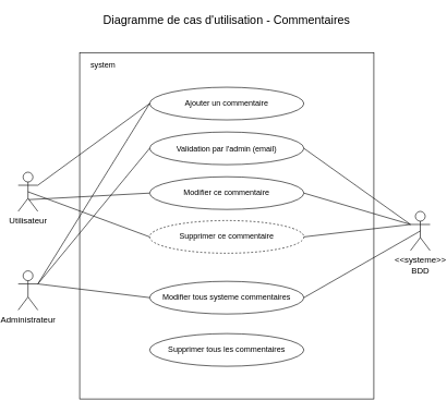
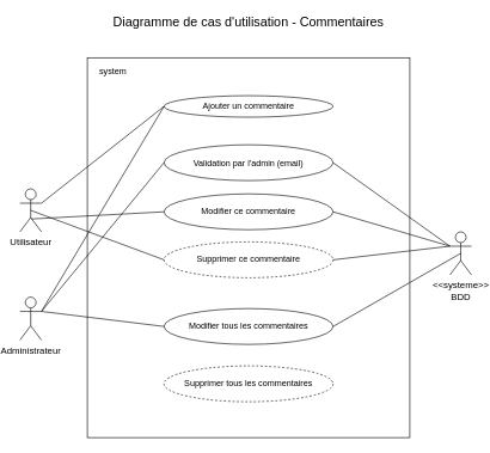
- <mxCell id="8" value="Ajouter un commentaire" style="ellipse;whiteSpace=wrap;html=1;" parent="1" vertex="1"><mxGeometry x="221" y="133" width="236" height="50" as="geometry" /></mxCell>
+ <mxCell id="8" value="Ajouter un commentaire" style="ellipse;whiteSpace=wrap;html=1;" parent="1" vertex="1"><mxGeometry x="221" y="133" width="236" height="30" as="geometry" /></mxCell>
- <mxCell id="11" value="Modifier tous systeme commentaires" style="ellipse;whiteSpace=wrap;html=1;" parent="1" vertex="1"><mxGeometry x="221" y="430" width="236" height="50" as="geometry" /></mxCell>
+ <mxCell id="11" value="Modifier tous les commentaires" style="ellipse;whiteSpace=wrap;html=1;" parent="1" vertex="1"><mxGeometry x="221" y="430" width="236" height="50" as="geometry" /></mxCell>
- <mxCell id="12" value="Supprimer tous les commentaires" style="ellipse;whiteSpace=wrap;html=1;" parent="1" vertex="1"><mxGeometry x="221" y="510" width="236" height="50" as="geometry" /></mxCell>
+ <mxCell id="12" value="Supprimer tous les commentaires" style="ellipse;whiteSpace=wrap;html=1;dashed=1;" parent="1" vertex="1"><mxGeometry x="221" y="510" width="236" height="50" as="geometry" /></mxCell>
